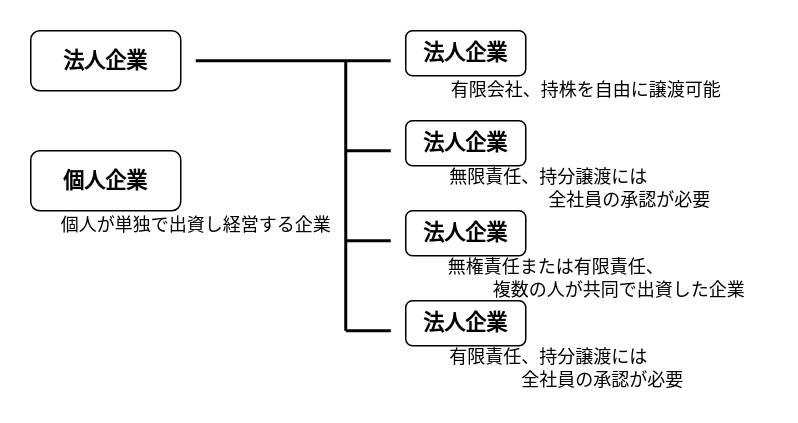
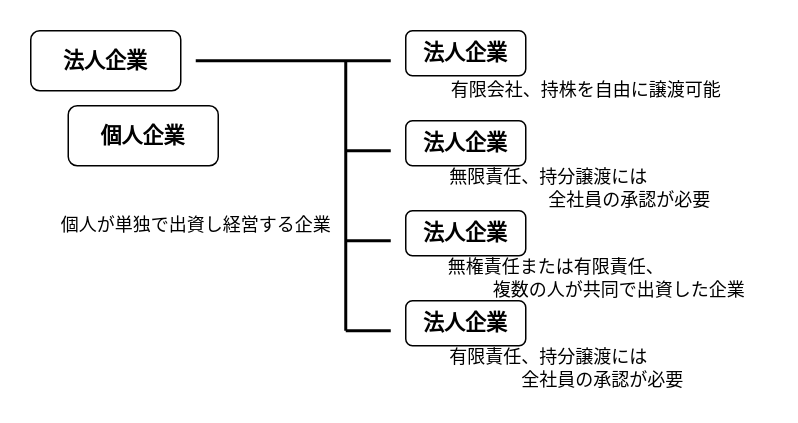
- <mxCell id="3" value="&lt;h3&gt;&lt;font color=&quot;#000000&quot;&gt;個人企業&lt;/font&gt;&lt;/h3&gt;" style="rounded=1;whiteSpace=wrap;html=1;fillColor=#FFFFFF;strokeColor=#000000;" vertex="1" parent="1"><mxGeometry x="20" y="100" width="100" height="40" as="geometry" /></mxCell>
+ <mxCell id="3" value="&lt;h3&gt;&lt;font color=&quot;#000000&quot;&gt;個人企業&lt;/font&gt;&lt;/h3&gt;" style="rounded=1;whiteSpace=wrap;html=1;fillColor=#FFFFFF;strokeColor=#000000;" vertex="1" parent="1"><mxGeometry x="45" y="70" width="100" height="40" as="geometry" /></mxCell>
